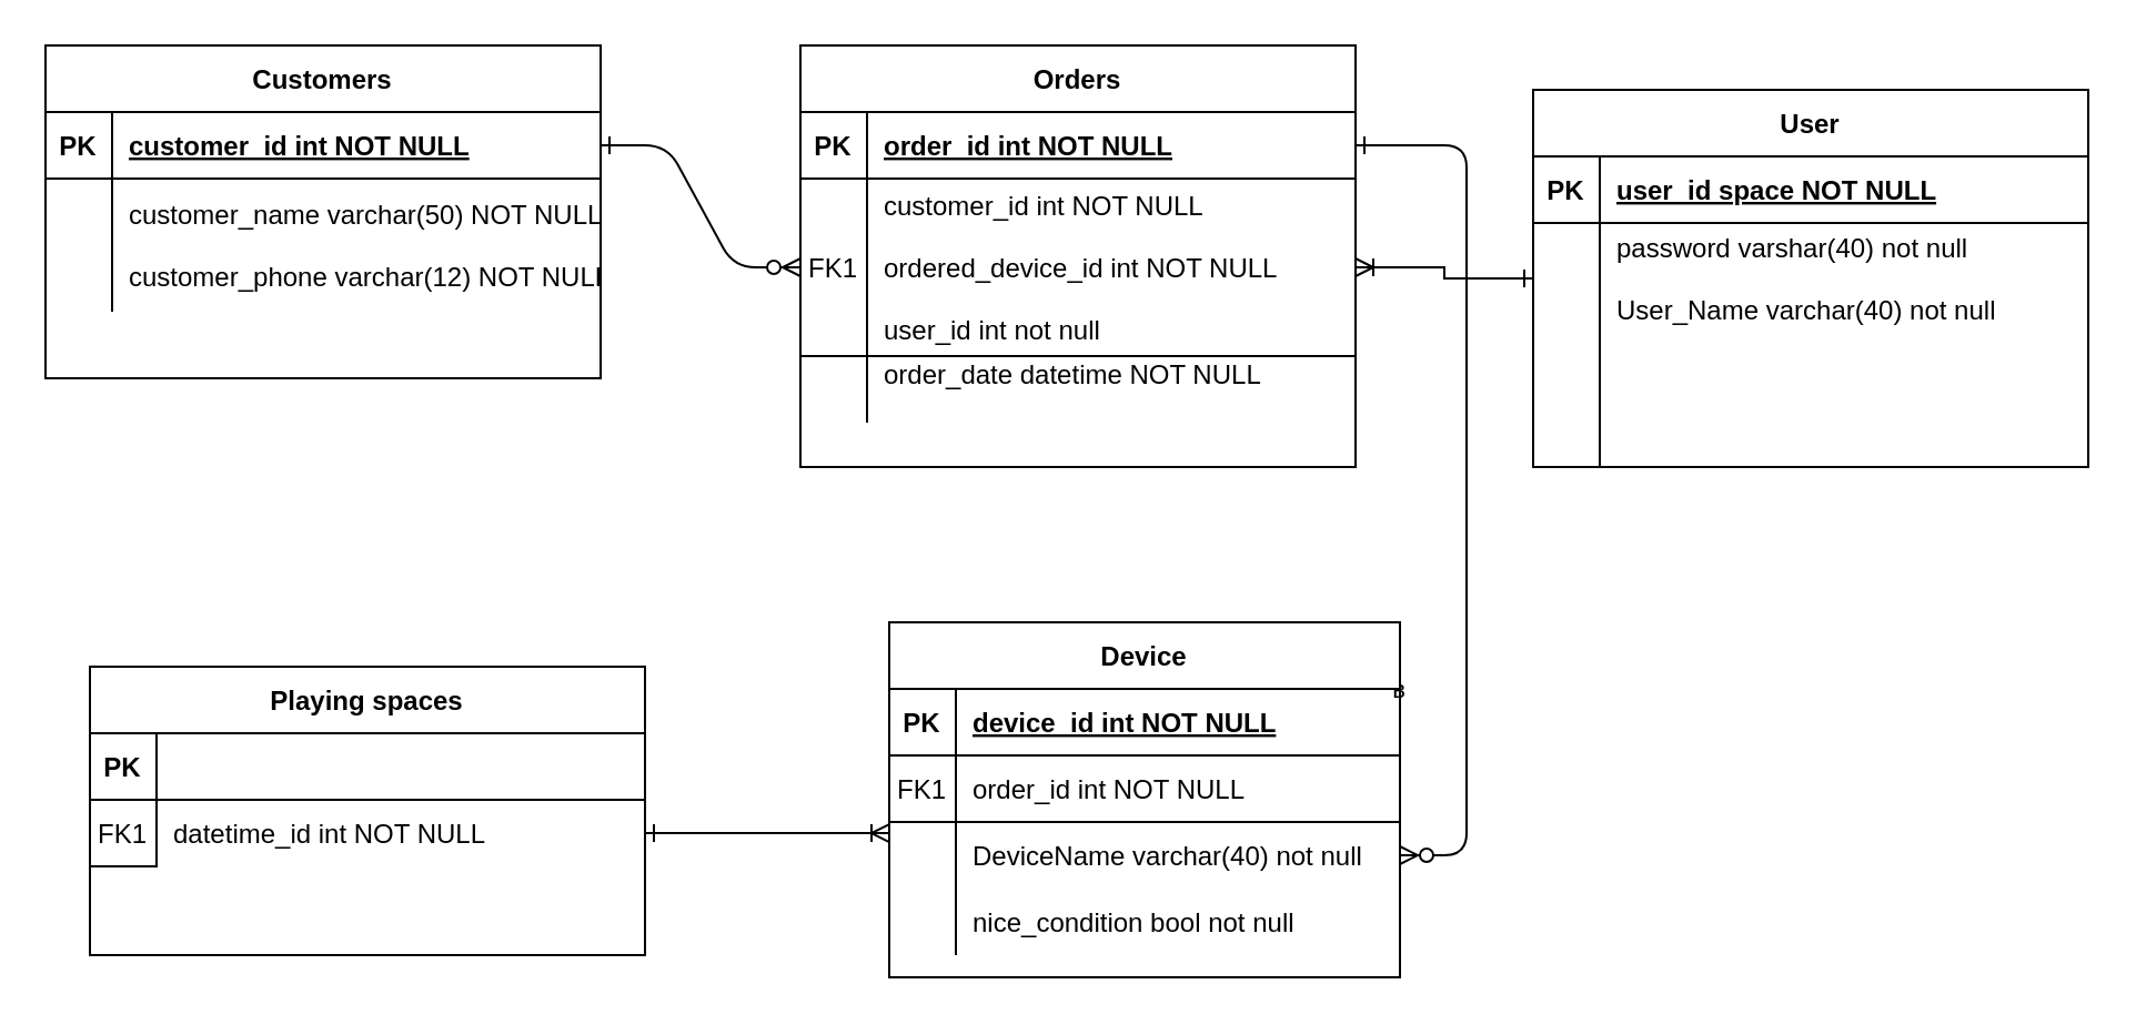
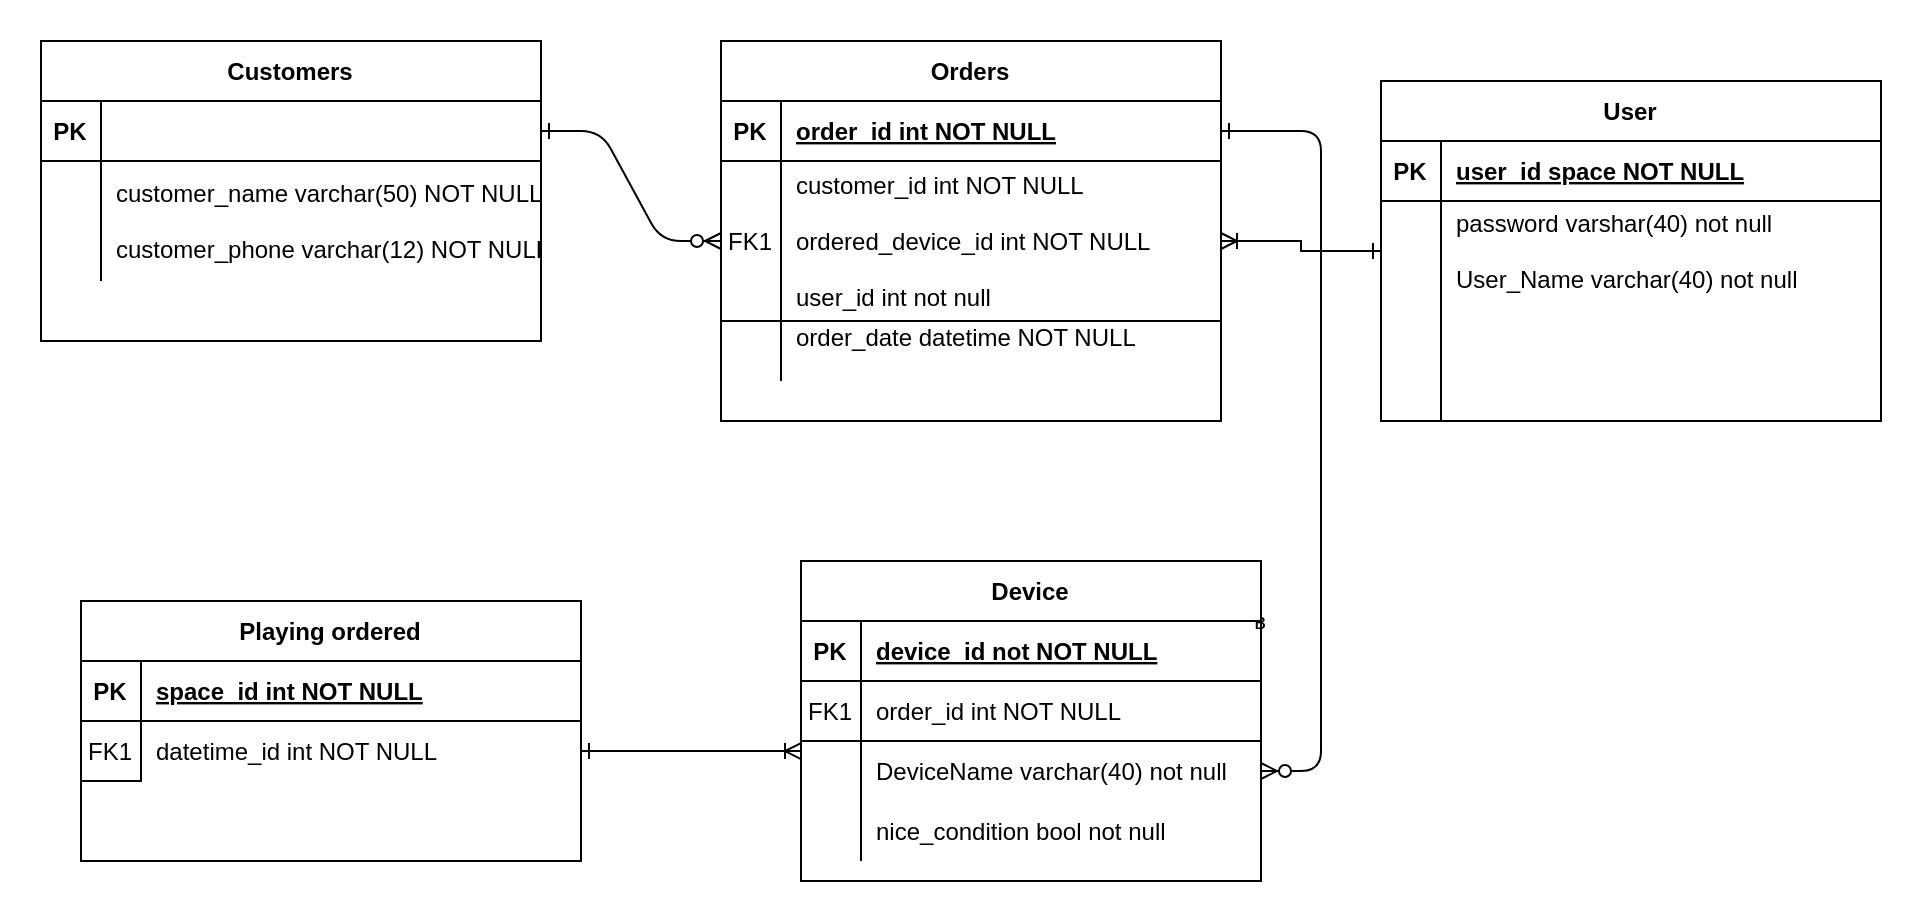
- <mxCell id="43" value="customer_id int NOT NULL " style="shape=partialRectangle;overflow=hidden;connectable=0;fillColor=none;top=0;left=0;bottom=0;right=0;align=left;spacingLeft=6;fontStyle=5;" parent="41" vertex="1"><mxGeometry x="30" width="220" height="30" as="geometry" /></mxCell>
- <mxCell id="31" value="Playing spaces" style="shape=table;startSize=30;container=1;collapsible=1;childLayout=tableLayout;fixedRows=1;rowLines=0;fontStyle=1;align=center;resizeLast=1;" parent="1" vertex="1"><mxGeometry x="40" y="300" width="250" height="130" as="geometry" /></mxCell>
+ <mxCell id="31" value="Playing ordered" style="shape=table;startSize=30;container=1;collapsible=1;childLayout=tableLayout;fixedRows=1;rowLines=0;fontStyle=1;align=center;resizeLast=1;" parent="1" vertex="1"><mxGeometry x="40" y="300" width="250" height="130" as="geometry" /></mxCell>
- <mxCell id="21" value="device_id int NOT NULL" style="shape=partialRectangle;connectable=0;fillColor=none;top=0;left=0;bottom=0;right=0;align=left;spacingLeft=6;fontStyle=5;overflow=hidden;" parent="19" vertex="1"><mxGeometry x="30" width="200" height="30" as="geometry" /></mxCell>
+ <mxCell id="21" value="device_id not NOT NULL" style="shape=partialRectangle;connectable=0;fillColor=none;top=0;left=0;bottom=0;right=0;align=left;spacingLeft=6;fontStyle=5;overflow=hidden;" parent="19" vertex="1"><mxGeometry x="30" width="200" height="30" as="geometry" /></mxCell>
+ <mxCell id="34" value="space_id int NOT NULL " style="shape=partialRectangle;overflow=hidden;connectable=0;fillColor=none;top=0;left=0;bottom=0;right=0;align=left;spacingLeft=6;fontStyle=5;" parent="32" vertex="1"><mxGeometry x="30" width="220" height="30" as="geometry" /></mxCell>
